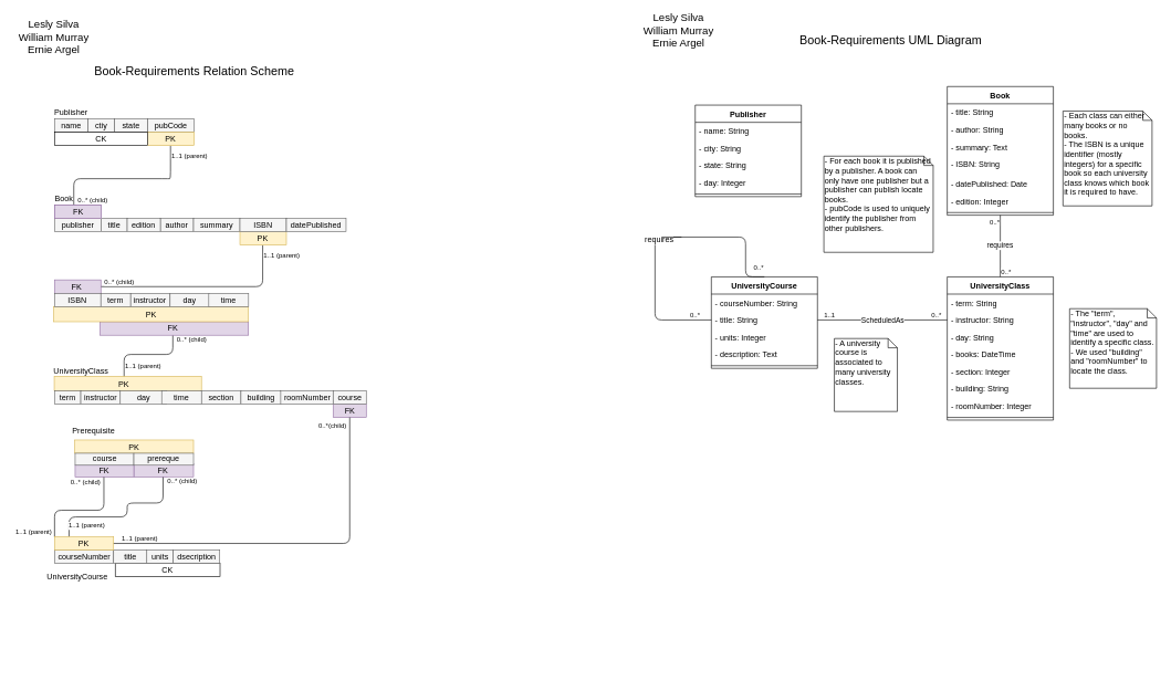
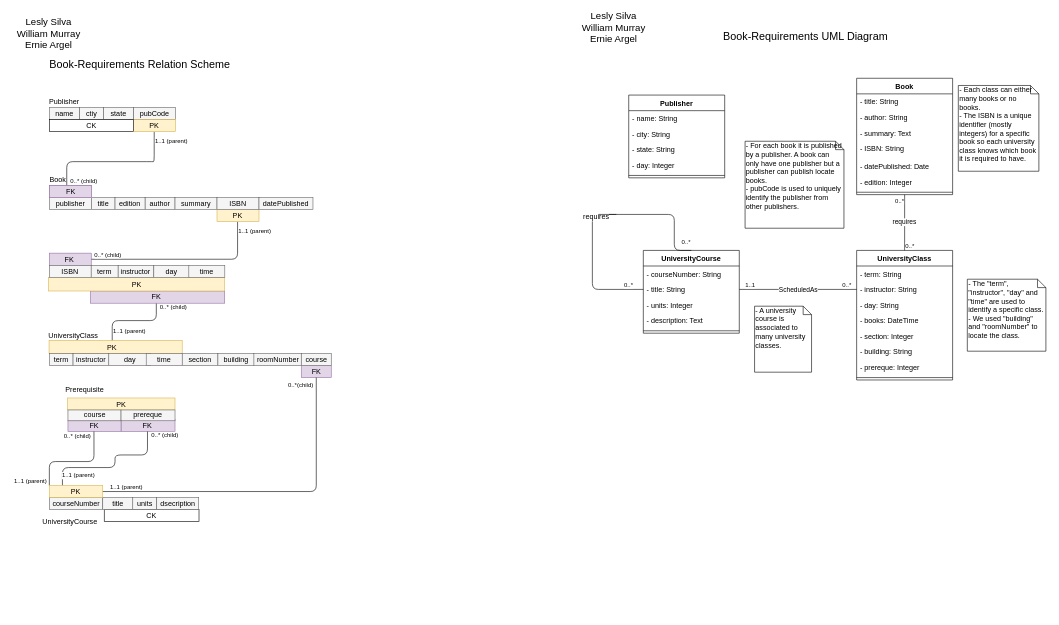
- <mxCell id="193" value="&lt;font style=&quot;font-size: 18px&quot;&gt;Book-Requirements&amp;nbsp;Relation Scheme&lt;/font&gt;" style="text;html=1;align=center;verticalAlign=middle;resizable=0;points=[];autosize=1;" parent="1" vertex="1"><mxGeometry x="132" y="98" width="320" height="20" as="geometry" /></mxCell>
+ <mxCell id="193" value="&lt;font style=&quot;font-size: 18px&quot;&gt;Book-Requirements&amp;nbsp;Relation Scheme&lt;/font&gt;" style="text;html=1;align=center;verticalAlign=middle;resizable=0;points=[];autosize=1;" parent="1" vertex="1"><mxGeometry x="72" y="98" width="320" height="20" as="geometry" /></mxCell>
- <mxCell id="228" value="- Each class can either many books or no books.&lt;br&gt;- The ISBN is a unique identifier (mostly integers) for a specific book so each university class knows which book it is required to have." style="shape=note;whiteSpace=wrap;html=1;size=14;verticalAlign=top;align=left;spacingTop=-6;" parent="194" vertex="1"><mxGeometry x="639.93" y="147" width="134.32" height="143" as="geometry" /></mxCell>
+ <mxCell id="228" value="- Each class can either many books or no books.&lt;br&gt;- The ISBN is a unique identifier (mostly integers) for a specific book so each university class knows which book it is required to have." style="shape=note;whiteSpace=wrap;html=1;size=14;verticalAlign=top;align=left;spacingTop=-6;" parent="194" vertex="1"><mxGeometry x="634.93" y="122" width="134.32" height="143" as="geometry" /></mxCell>
- <mxCell id="208" value="- roomNumber: Integer" style="text;strokeColor=none;fillColor=none;align=left;verticalAlign=top;spacingLeft=4;spacingRight=4;overflow=hidden;rotatable=0;points=[[0,0.5],[1,0.5]];portConstraint=eastwest;" parent="201" vertex="1"><mxGeometry y="182" width="160" height="26" as="geometry" /></mxCell>
+ <mxCell id="208" value="- prereque: Integer" style="text;strokeColor=none;fillColor=none;align=left;verticalAlign=top;spacingLeft=4;spacingRight=4;overflow=hidden;rotatable=0;points=[[0,0.5],[1,0.5]];portConstraint=eastwest;" parent="201" vertex="1"><mxGeometry y="182" width="160" height="26" as="geometry" /></mxCell>
